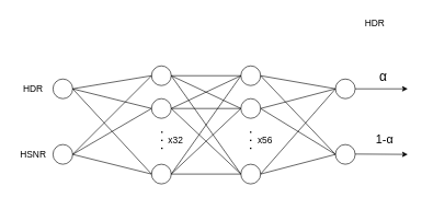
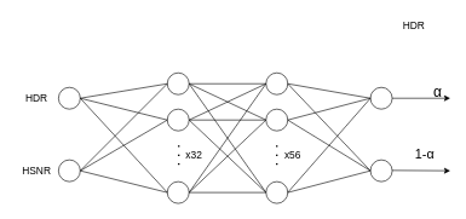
- <mxCell id="34" value="&lt;h1 id=&quot;gen-h1-1-00000001&quot; class=&quot;navigable-headline&quot;&gt;&lt;font size=&quot;1&quot;&gt;&lt;span class=&quot;code char&quot;&gt;&lt;span style=&quot;font-weight: normal; font-size: 20px;&quot;&gt;α&lt;/span&gt;&lt;/span&gt;&lt;/font&gt;&lt;/h1&gt;" style="text;html=1;align=center;verticalAlign=middle;whiteSpace=wrap;rounded=0;" vertex="1" parent="1"><mxGeometry x="568" y="100" width="30" height="30" as="geometry" /></mxCell>
+ <mxCell id="34" value="&lt;h1 id=&quot;gen-h1-1-00000001&quot; class=&quot;navigable-headline&quot;&gt;&lt;font size=&quot;1&quot;&gt;&lt;span class=&quot;code char&quot;&gt;&lt;span style=&quot;font-weight: normal; font-size: 20px;&quot;&gt;α&lt;/span&gt;&lt;/span&gt;&lt;/font&gt;&lt;/h1&gt;" style="text;html=1;align=center;verticalAlign=middle;whiteSpace=wrap;rounded=0;" vertex="1" parent="1"><mxGeometry x="588" y="110" width="30" height="30" as="geometry" /></mxCell>
